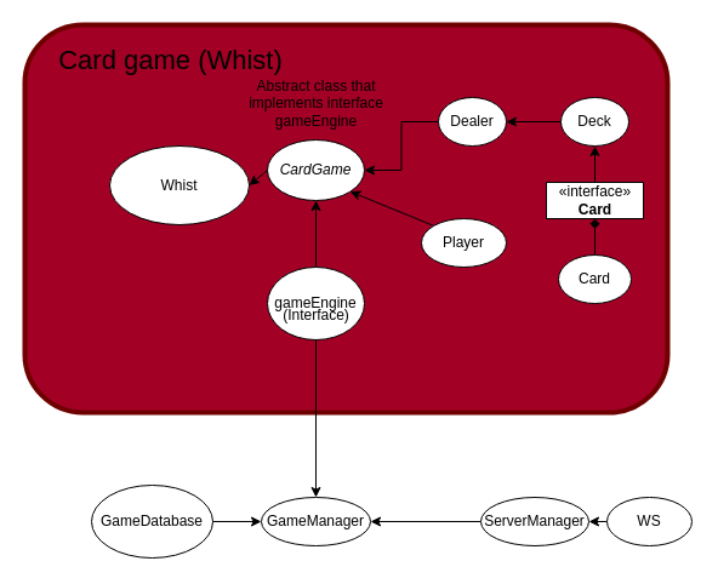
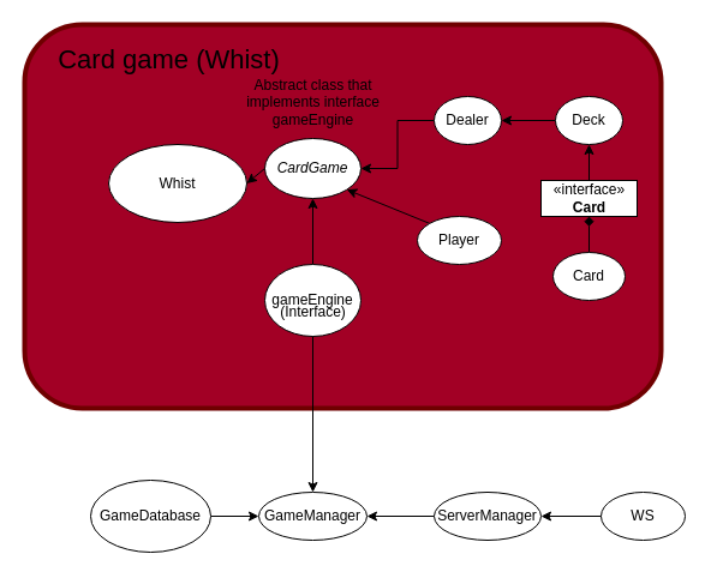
- <mxCell id="28" value="ServerManager" style="ellipse;whiteSpace=wrap;html=1;" vertex="1" parent="1"><mxGeometry x="396" y="410" width="89" height="40" as="geometry" /></mxCell>
+ <mxCell id="28" value="ServerManager" style="ellipse;whiteSpace=wrap;html=1;" vertex="1" parent="1"><mxGeometry x="361" y="410" width="89" height="40" as="geometry" /></mxCell>
